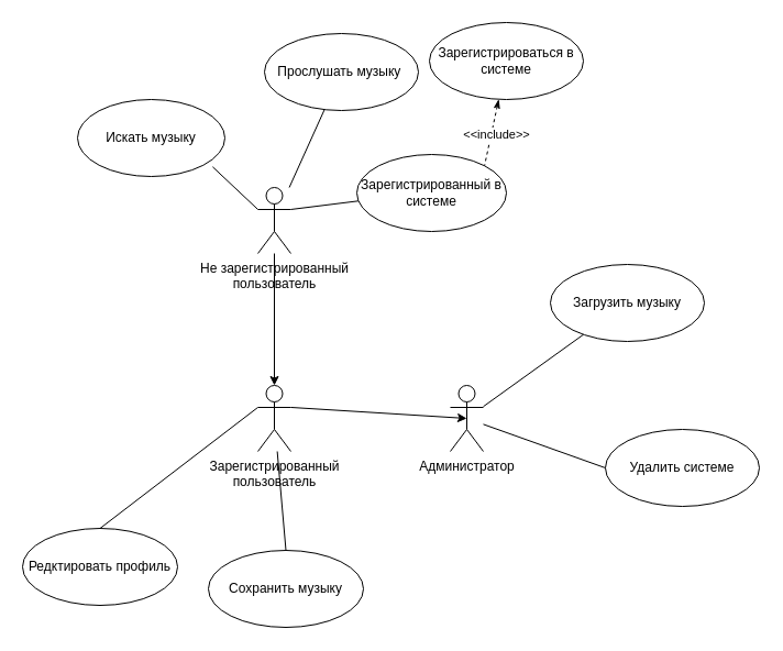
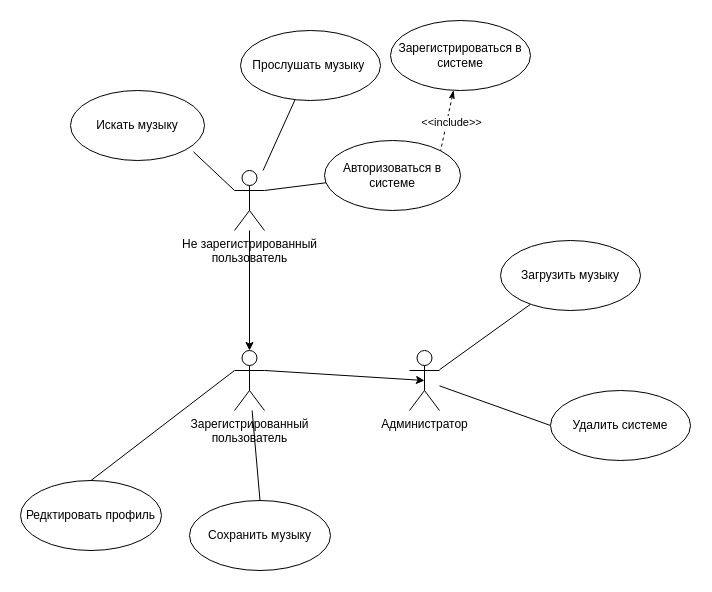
- <mxCell id="13" value="Зарегистрированный в системе" style="ellipse;whiteSpace=wrap;html=1;" parent="1" vertex="1"><mxGeometry x="324" y="140" width="136" height="70" as="geometry" /></mxCell>
+ <mxCell id="13" value="Авторизоваться в системе" style="ellipse;whiteSpace=wrap;html=1;" parent="1" vertex="1"><mxGeometry x="324" y="140" width="136" height="70" as="geometry" /></mxCell>
